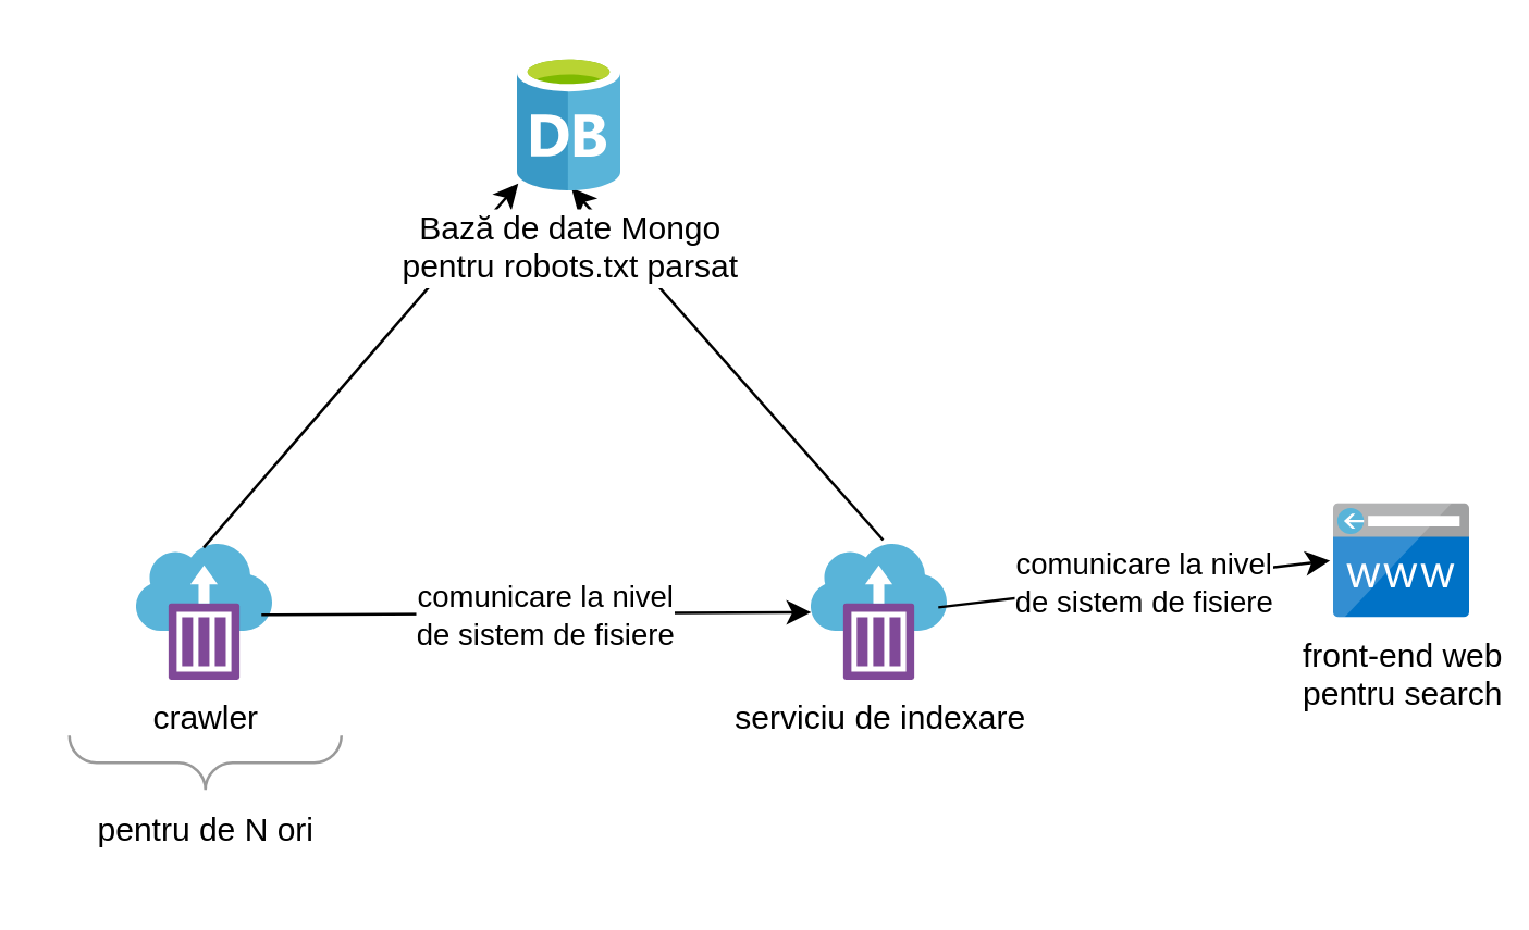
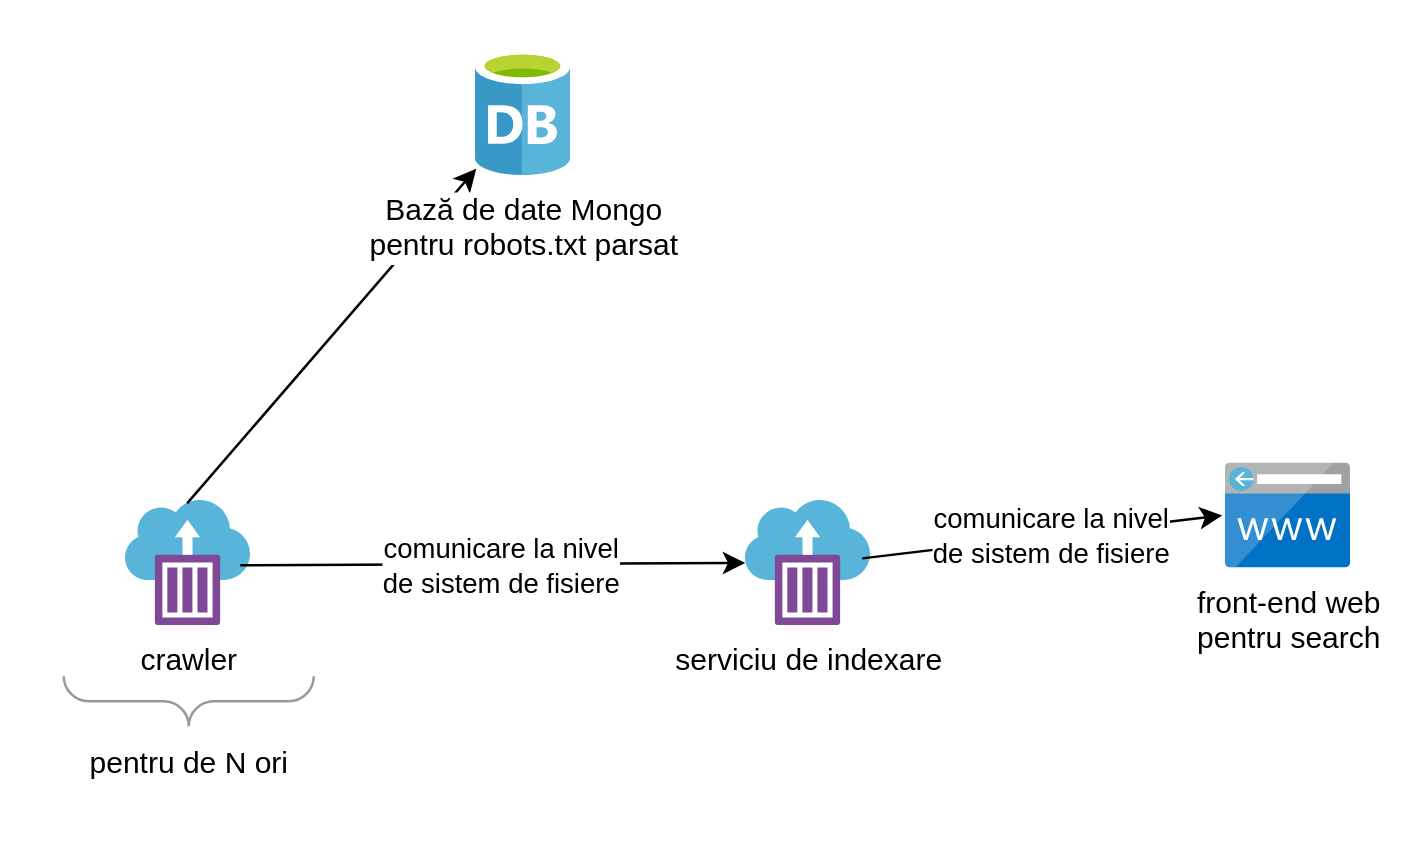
- <mxCell id="9" value="" style="endArrow=classic;html=1;rounded=0;exitX=0.522;exitY=-0.038;exitDx=0;exitDy=0;exitPerimeter=0;entryX=0.515;entryY=0.973;entryDx=0;entryDy=0;entryPerimeter=0;" edge="1" parent="1" source="6" target="10"><mxGeometry width="50" height="50" relative="1" as="geometry"><mxPoint x="330" y="180" as="sourcePoint" /><mxPoint x="340" y="60" as="targetPoint" /></mxGeometry></mxCell>
